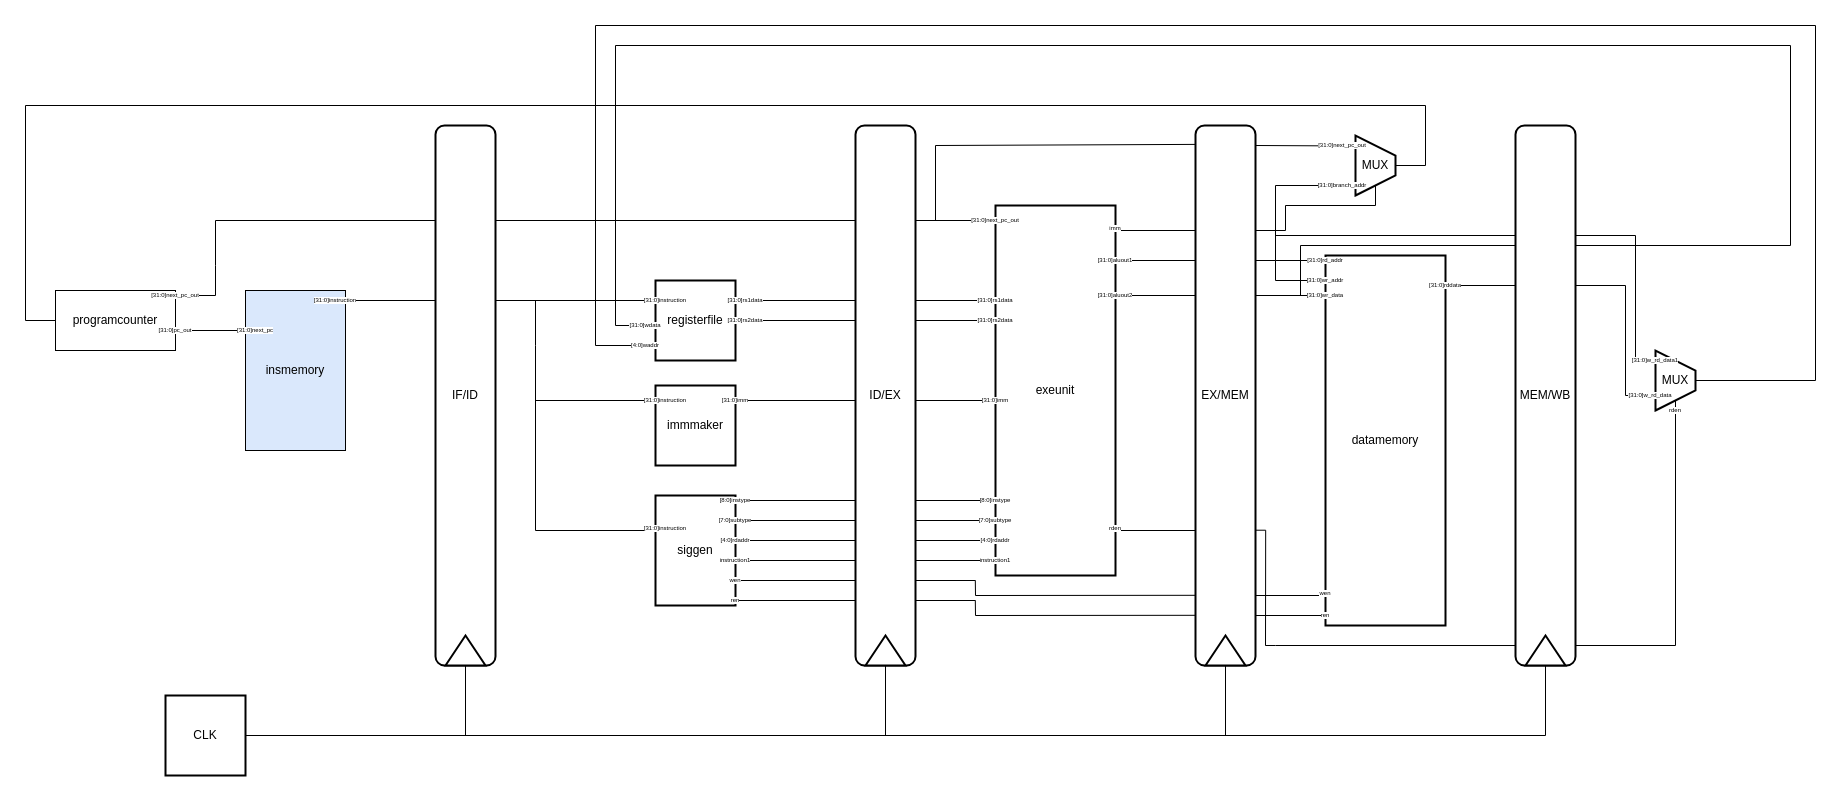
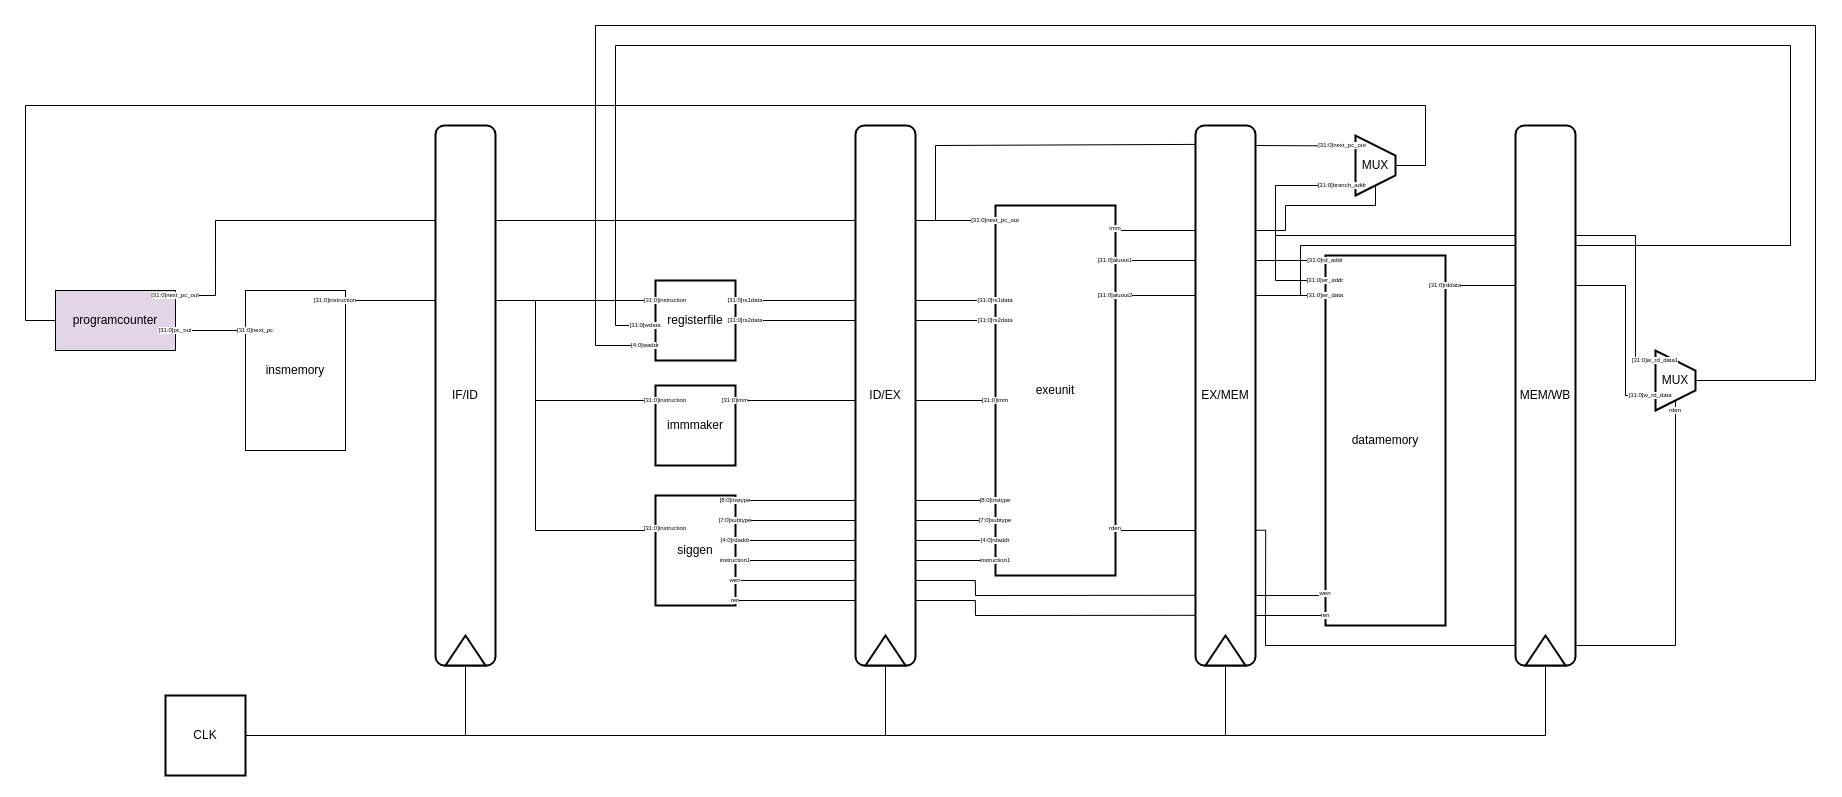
- <mxCell id="2" value="programcounter" style="rounded=0;whiteSpace=wrap;html=1;" vertex="1" parent="1"><mxGeometry x="55" y="290" width="120" height="60" as="geometry" /></mxCell>
+ <mxCell id="2" value="programcounter" style="rounded=0;whiteSpace=wrap;html=1;fillColor=#e1d5e7;" vertex="1" parent="1"><mxGeometry x="55" y="290" width="120" height="60" as="geometry" /></mxCell>
- <mxCell id="3" value="insmemory" style="rounded=0;whiteSpace=wrap;html=1;fillColor=#dae8fc;" vertex="1" parent="1"><mxGeometry x="245" y="290" width="100" height="160" as="geometry" /></mxCell>
+ <mxCell id="3" value="insmemory" style="rounded=0;whiteSpace=wrap;html=1;" vertex="1" parent="1"><mxGeometry x="245" y="290" width="100" height="160" as="geometry" /></mxCell>
